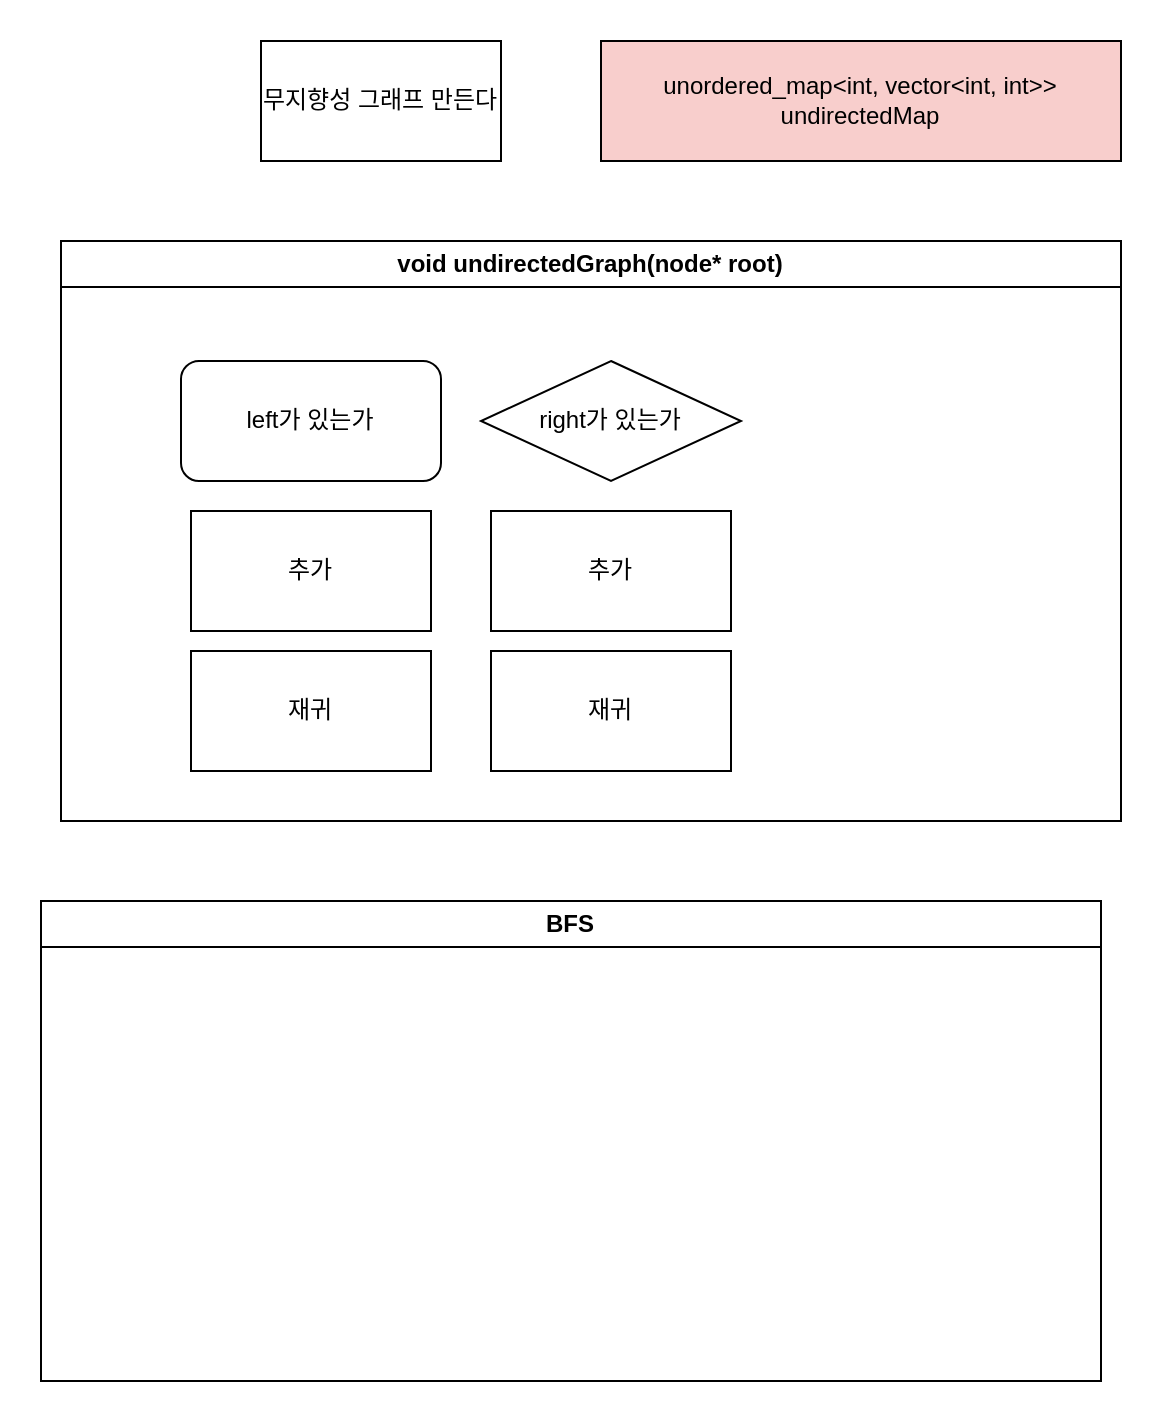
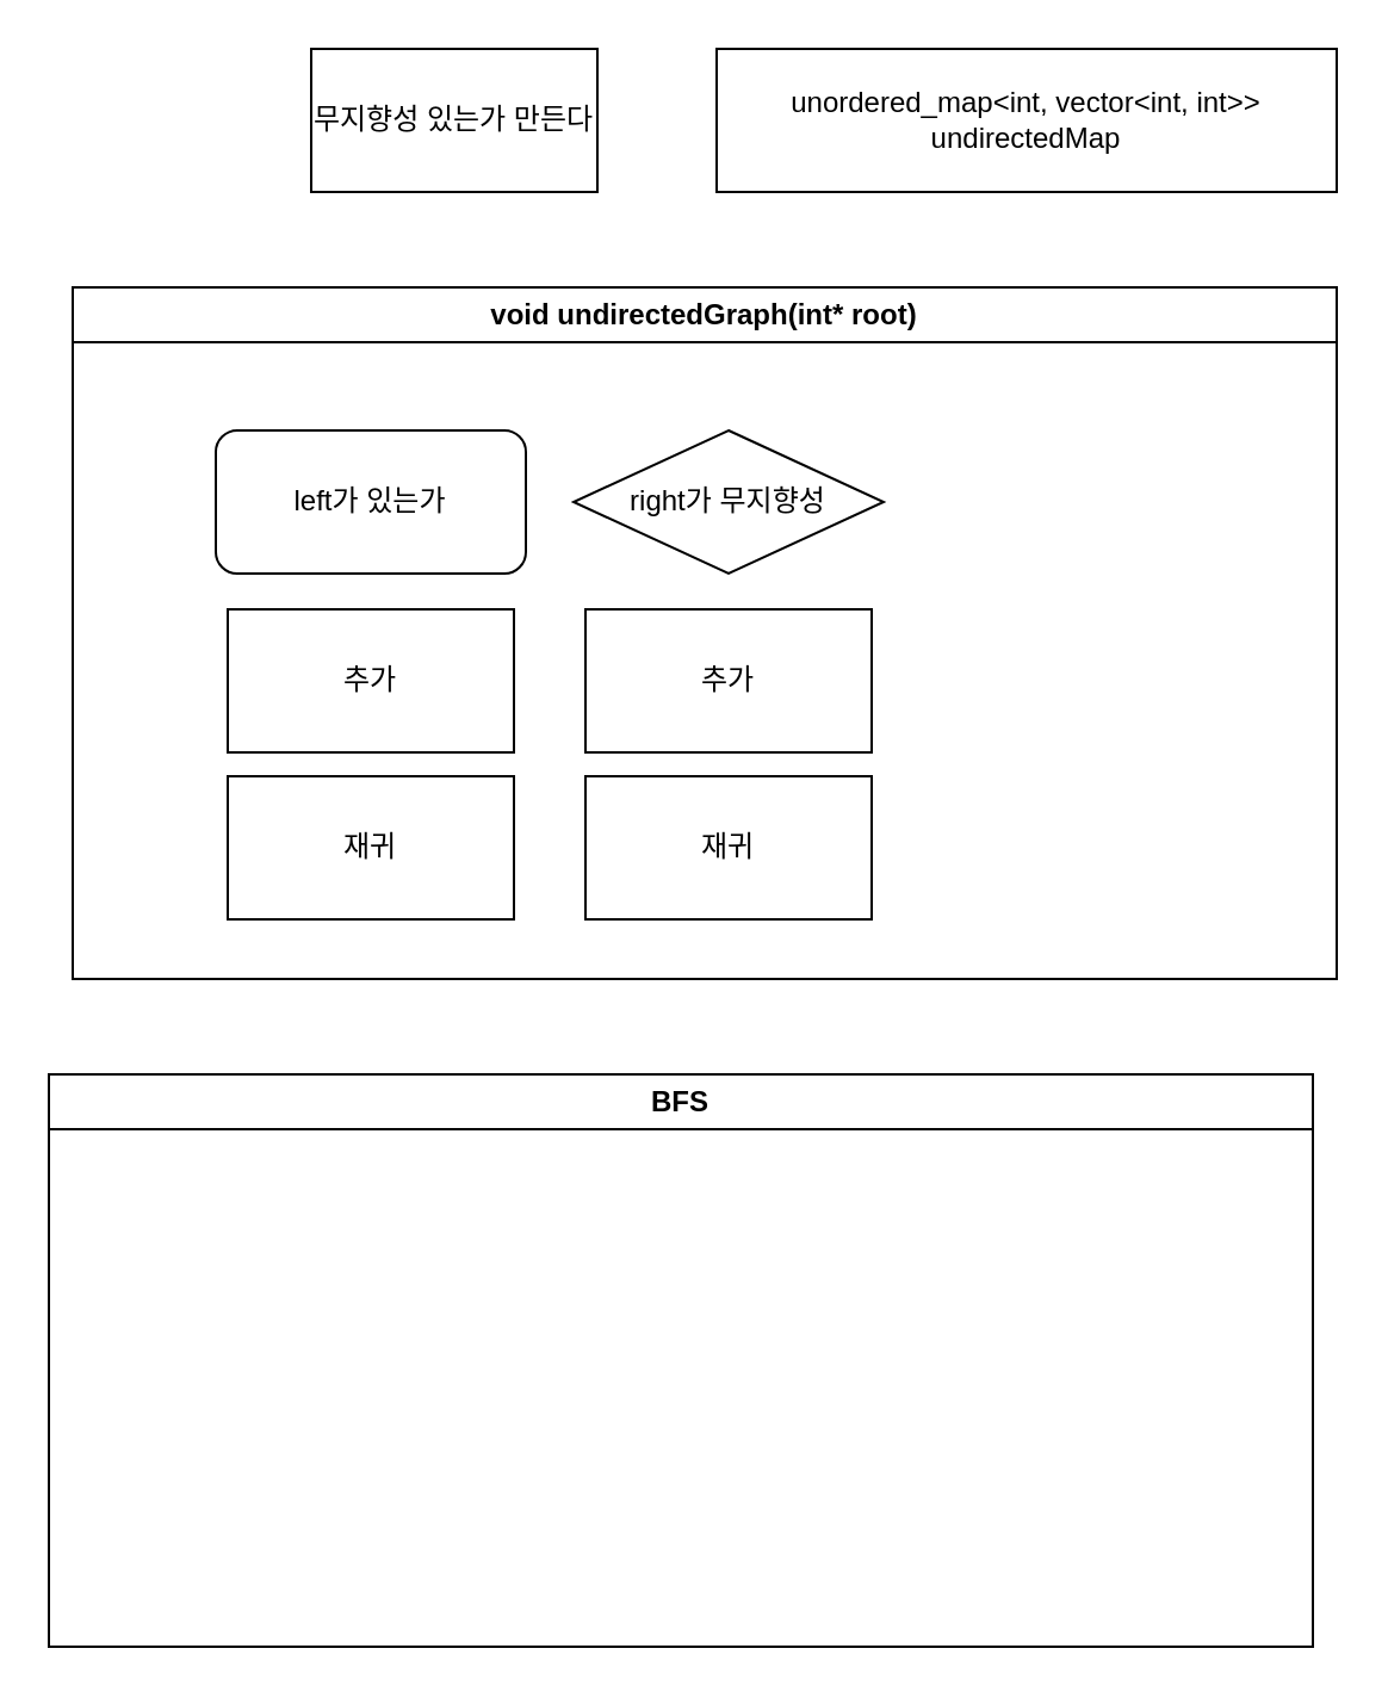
- <mxCell id="2" value="무지향성 그래프 만든다" style="rounded=0;whiteSpace=wrap;html=1;" vertex="1" parent="1"><mxGeometry x="130" y="20" width="120" height="60" as="geometry" /></mxCell>
+ <mxCell id="2" value="무지향성 있는가 만든다" style="rounded=0;whiteSpace=wrap;html=1;" vertex="1" parent="1"><mxGeometry x="130" y="20" width="120" height="60" as="geometry" /></mxCell>
- <mxCell id="10" value="unordered_map&amp;lt;int, vector&amp;lt;int, int&amp;gt;&amp;gt; undirectedMap" style="rounded=0;whiteSpace=wrap;html=1;fillColor=#f8cecc;" vertex="1" parent="1"><mxGeometry x="300" y="20" width="260" height="60" as="geometry" /></mxCell>
+ <mxCell id="10" value="unordered_map&amp;lt;int, vector&amp;lt;int, int&amp;gt;&amp;gt; undirectedMap" style="rounded=0;whiteSpace=wrap;html=1;" vertex="1" parent="1"><mxGeometry x="300" y="20" width="260" height="60" as="geometry" /></mxCell>
- <mxCell id="3" value="void undirectedGraph(node* root)" style="swimlane;whiteSpace=wrap;html=1;" vertex="1" parent="1"><mxGeometry x="30" y="120" width="530" height="290" as="geometry" /></mxCell>
+ <mxCell id="3" value="void undirectedGraph(int* root)" style="swimlane;whiteSpace=wrap;html=1;" vertex="1" parent="1"><mxGeometry x="30" y="120" width="530" height="290" as="geometry" /></mxCell>
- <mxCell id="5" value="right가 있는가" style="rhombus;whiteSpace=wrap;html=1;" vertex="1" parent="3"><mxGeometry x="210" y="60" width="130" height="60" as="geometry" /></mxCell>
+ <mxCell id="5" value="right가 무지향성" style="rhombus;whiteSpace=wrap;html=1;" vertex="1" parent="3"><mxGeometry x="210" y="60" width="130" height="60" as="geometry" /></mxCell>
